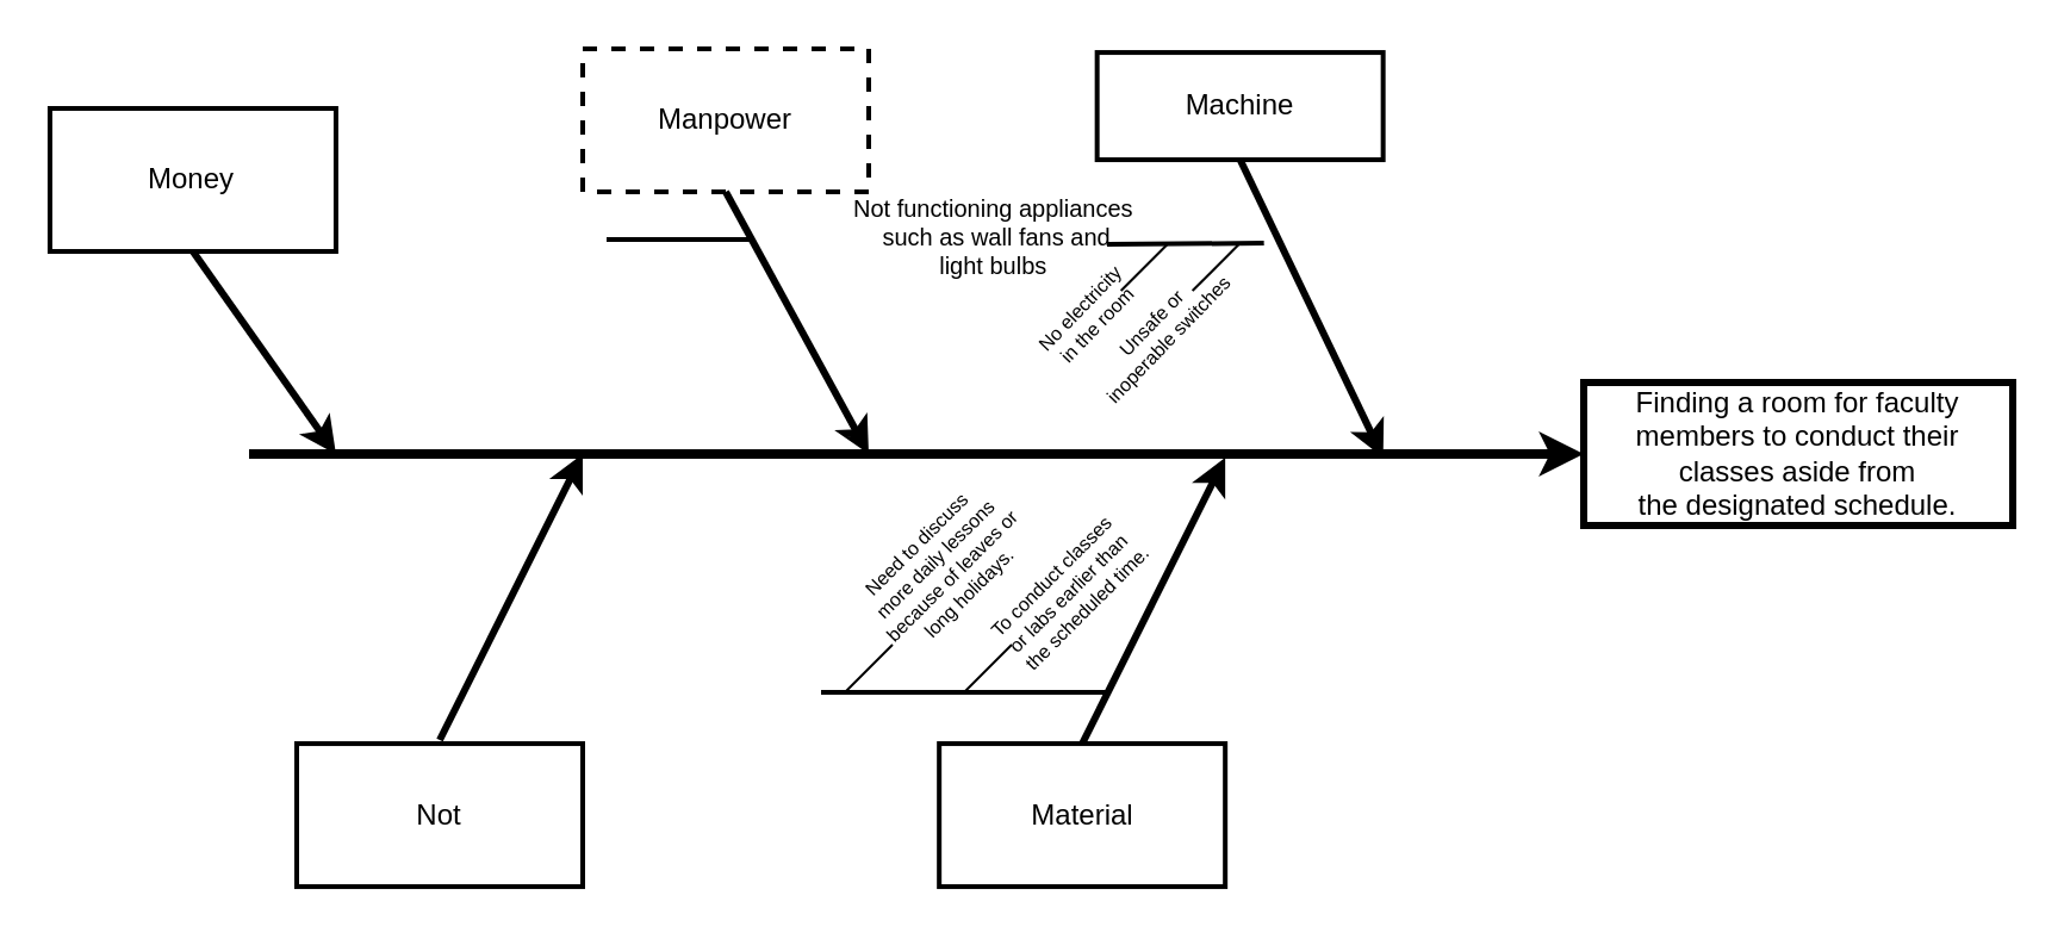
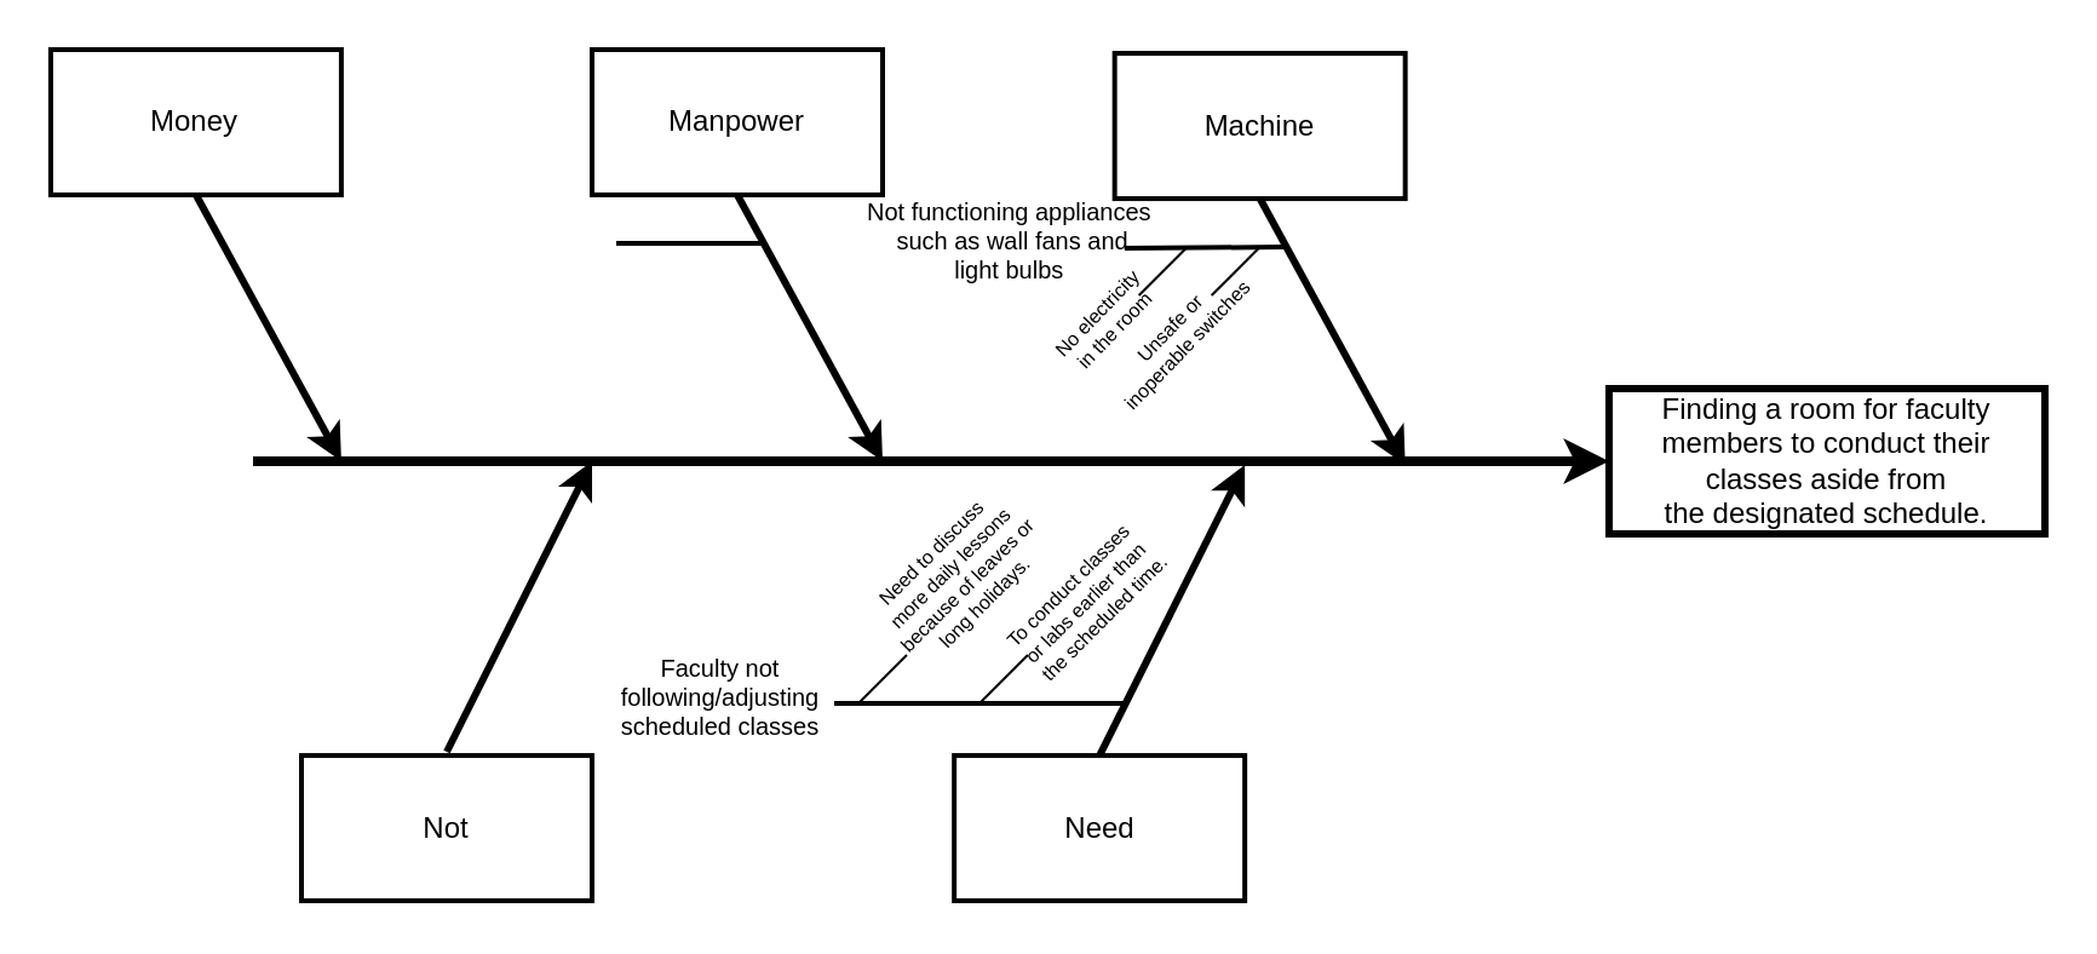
- <mxCell id="13" value="Machine" style="whiteSpace=wrap;strokeWidth=2" parent="1" vertex="1"><mxGeometry x="459.833" y="21.528" width="120" height="45" as="geometry" /></mxCell>
+ <mxCell id="13" value="Machine" style="whiteSpace=wrap;strokeWidth=2" parent="1" vertex="1"><mxGeometry x="459.833" y="21.528" width="120" height="60" as="geometry" /></mxCell>
- <mxCell id="8" value="Manpower" style="whiteSpace=wrap;strokeWidth=2;dashed=1;" parent="1" vertex="1"><mxGeometry x="244" y="20" width="120" height="60" as="geometry" /></mxCell>
+ <mxCell id="8" value="Manpower" style="whiteSpace=wrap;strokeWidth=2" parent="1" vertex="1"><mxGeometry x="244" y="20" width="120" height="60" as="geometry" /></mxCell>
- <mxCell id="2" value="Money" style="whiteSpace=wrap;strokeWidth=2" parent="1" vertex="1"><mxGeometry x="20.458" y="45" width="120" height="60" as="geometry" /></mxCell>
+ <mxCell id="2" value="Money" style="whiteSpace=wrap;strokeWidth=2" parent="1" vertex="1"><mxGeometry x="20.458" y="20" width="120" height="60" as="geometry" /></mxCell>
+ <mxCell id="24" value="Faculty not &#10;following/adjusting &#10;scheduled classes" style="text;spacingTop=-5;fontSize=10;align=center;verticalAlign=middle;points=[]" vertex="1" parent="1"><mxGeometry x="264" y="280" width="66.46" height="20" as="geometry" /></mxCell>
- <mxCell id="9" value="Material" style="whiteSpace=wrap;strokeWidth=2" parent="1" vertex="1"><mxGeometry x="393.58" y="311.53" width="120" height="60" as="geometry" /></mxCell>
+ <mxCell id="9" value="Need" style="whiteSpace=wrap;strokeWidth=2" parent="1" vertex="1"><mxGeometry x="393.58" y="311.53" width="120" height="60" as="geometry" /></mxCell>
